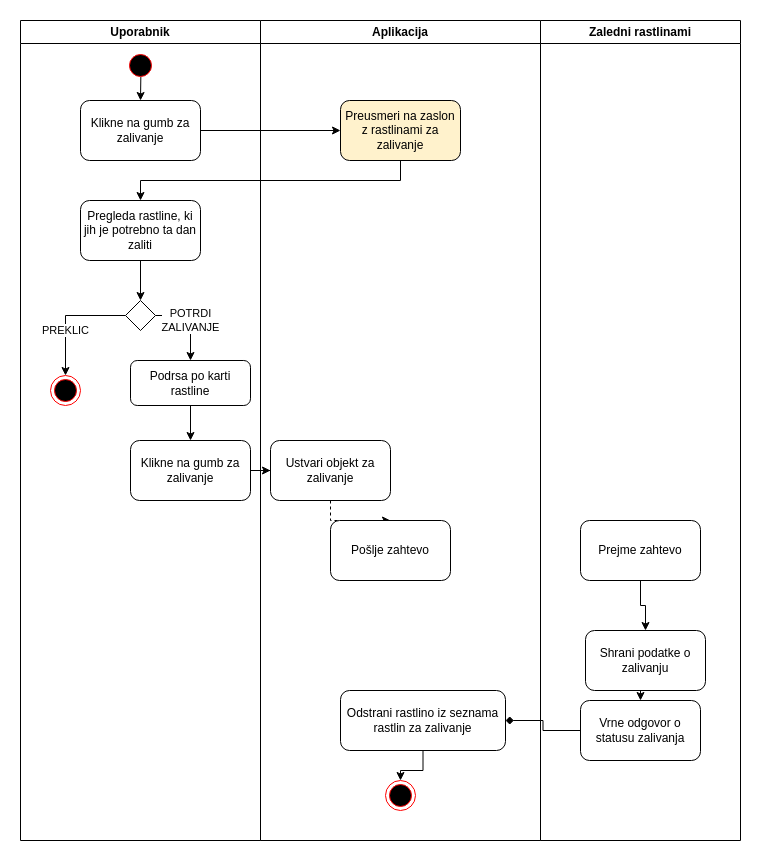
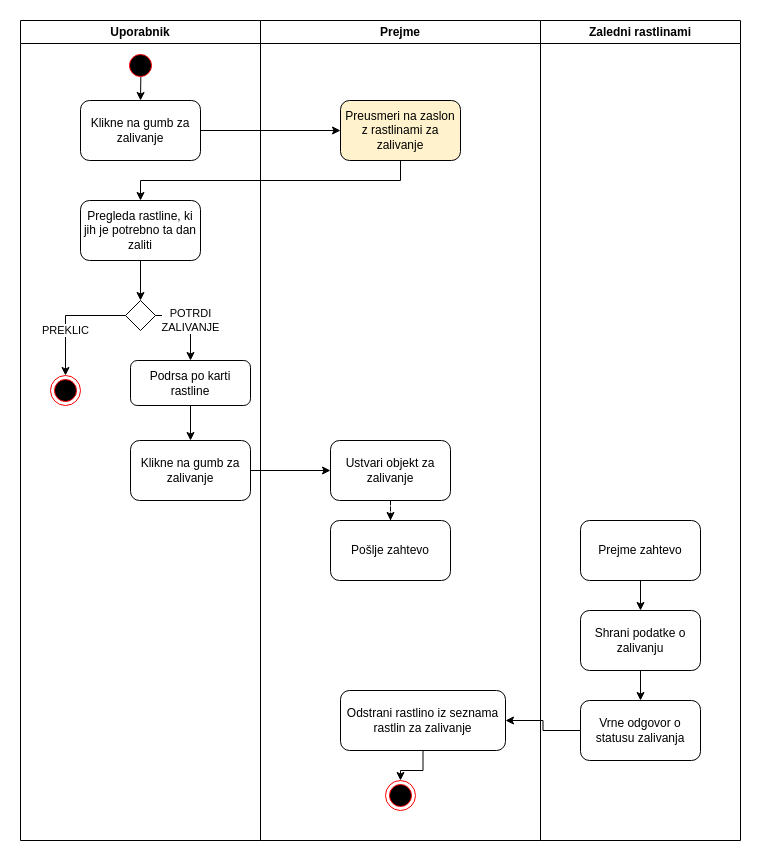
- <mxCell id="15" value="Aplikacija" style="swimlane;whiteSpace=wrap;html=1;" parent="1" vertex="1"><mxGeometry x="260" y="20" width="280" height="820" as="geometry" /></mxCell>
+ <mxCell id="15" value="Prejme" style="swimlane;whiteSpace=wrap;html=1;" parent="1" vertex="1"><mxGeometry x="260" y="20" width="280" height="820" as="geometry" /></mxCell>
- <mxCell id="18" value="Ustvari objekt za zalivanje" style="whiteSpace=wrap;html=1;rounded=1;" parent="15" vertex="1"><mxGeometry x="10" y="420" width="120" height="60" as="geometry" /></mxCell>
+ <mxCell id="18" value="Ustvari objekt za zalivanje" style="whiteSpace=wrap;html=1;rounded=1;" parent="15" vertex="1"><mxGeometry x="70" y="420" width="120" height="60" as="geometry" /></mxCell>
- <mxCell id="26" value="Shrani podatke o zalivanju" style="whiteSpace=wrap;html=1;rounded=1;" parent="23" vertex="1"><mxGeometry x="45" y="610" width="120" height="60" as="geometry" /></mxCell>
+ <mxCell id="26" value="Shrani podatke o zalivanju" style="whiteSpace=wrap;html=1;rounded=1;" parent="23" vertex="1"><mxGeometry x="40" y="590" width="120" height="60" as="geometry" /></mxCell>
- <mxCell id="32" value="" style="edgeStyle=orthogonalEdgeStyle;rounded=0;orthogonalLoop=1;jettySize=auto;html=1;endArrow=diamond;" parent="1" source="28" target="21" edge="1"><mxGeometry relative="1" as="geometry" /></mxCell>
+ <mxCell id="32" value="" style="edgeStyle=orthogonalEdgeStyle;rounded=0;orthogonalLoop=1;jettySize=auto;html=1;" parent="1" source="28" target="21" edge="1"><mxGeometry relative="1" as="geometry" /></mxCell>
